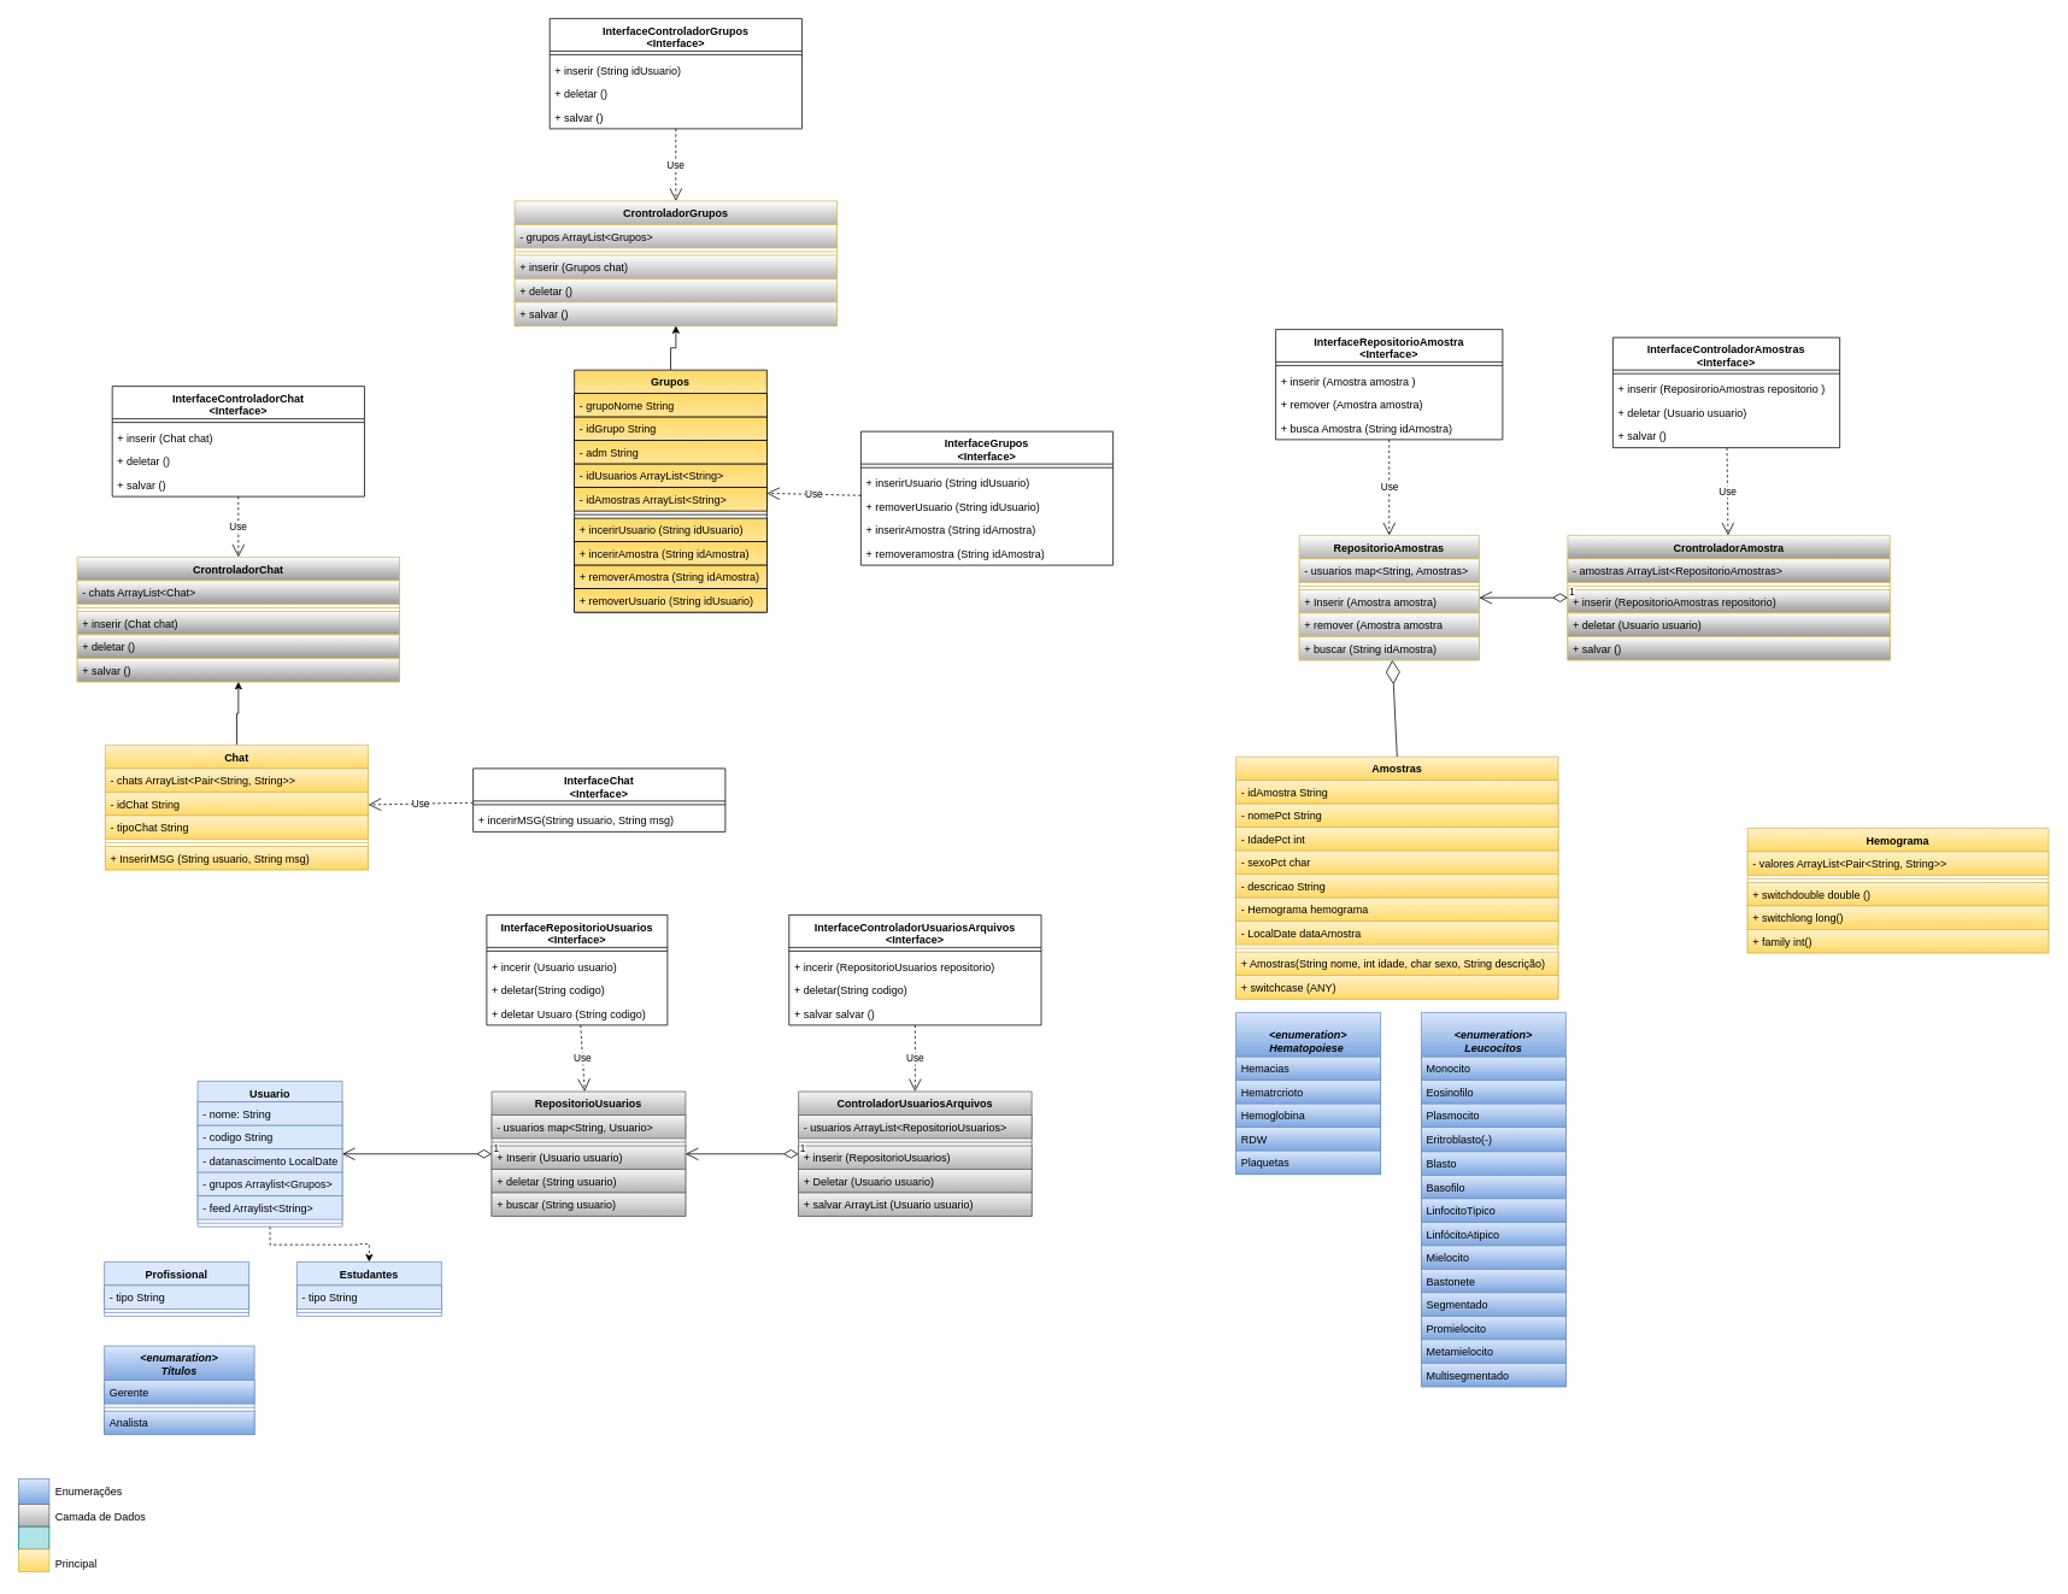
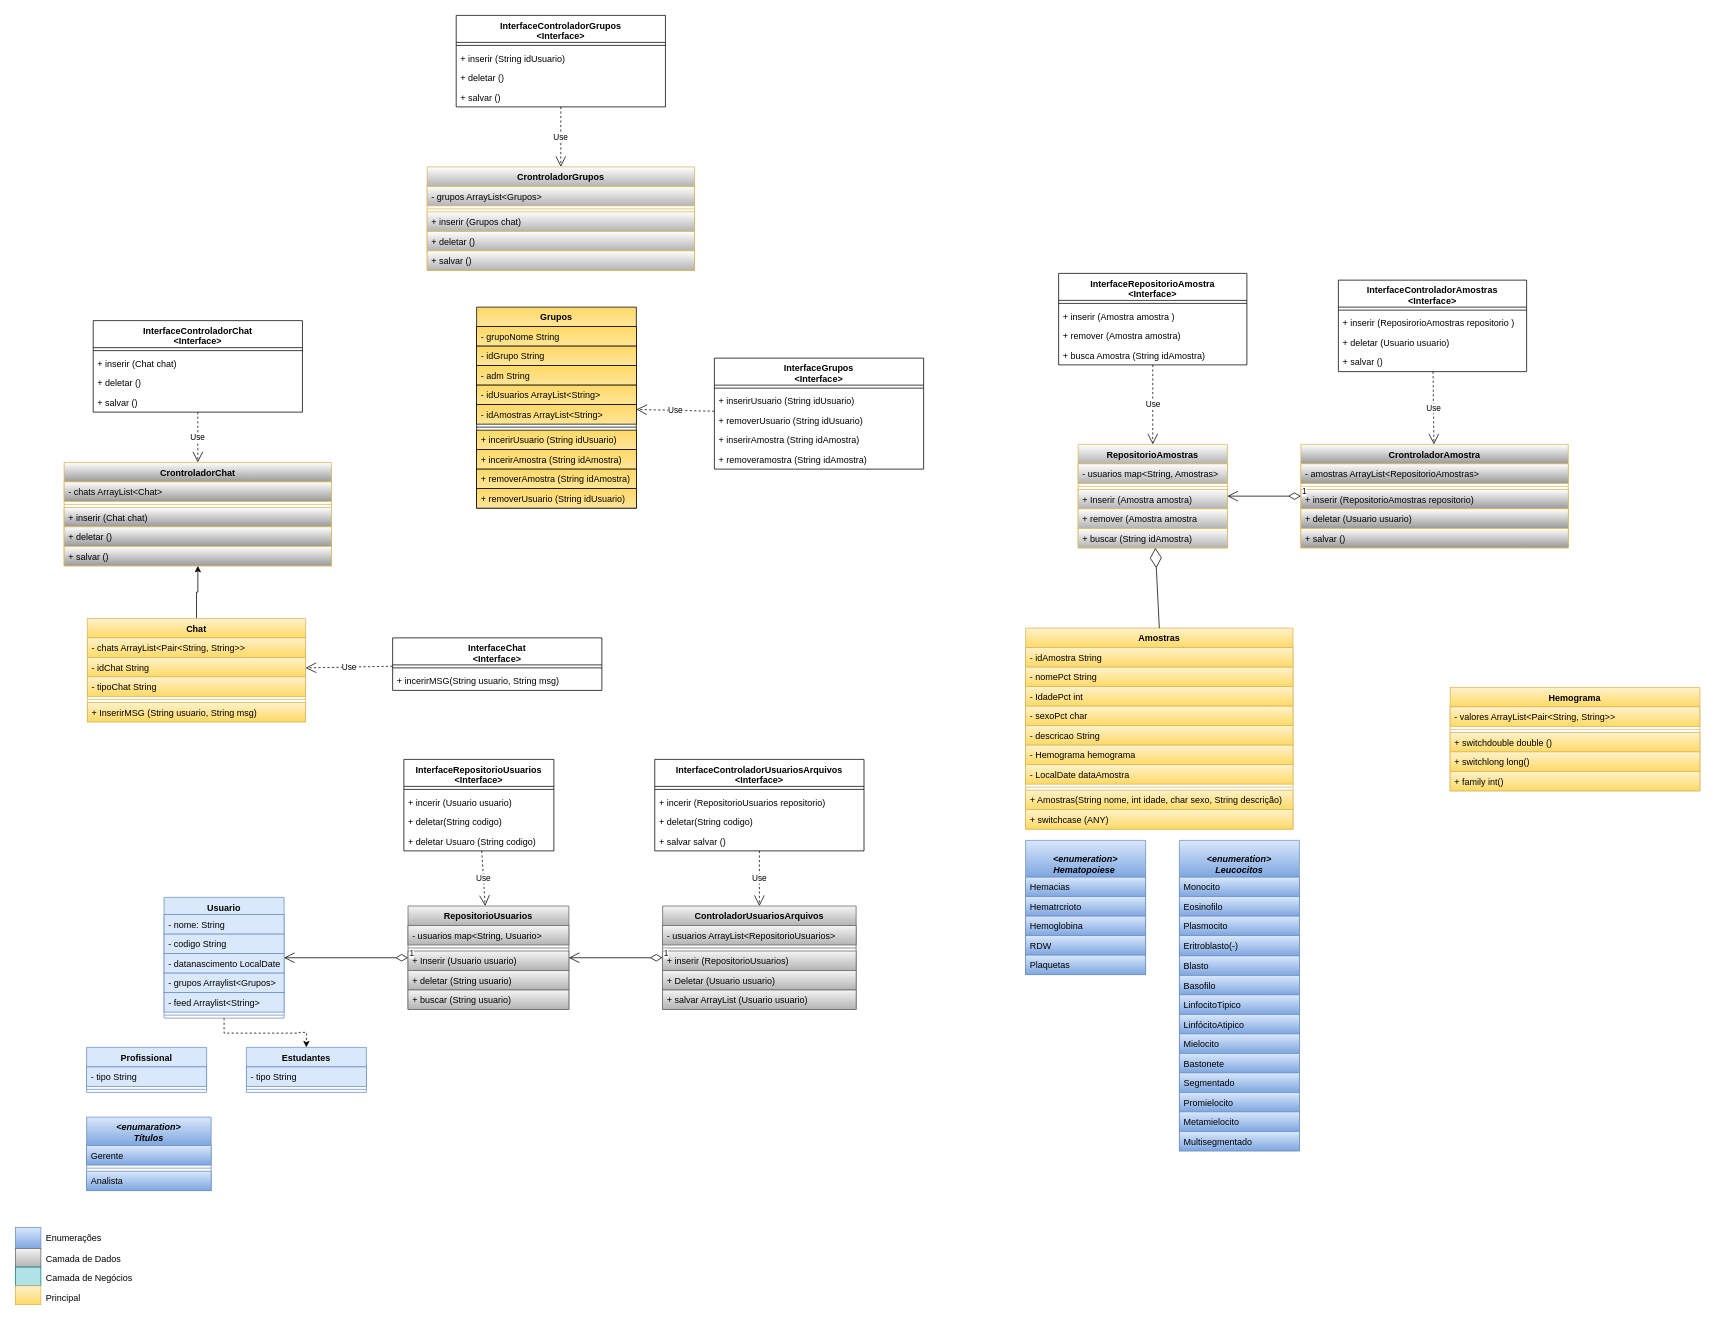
- <mxCell id="123" style="edgeStyle=orthogonalEdgeStyle;rounded=0;orthogonalLoop=1;jettySize=auto;html=1;" edge="1" parent="1" source="124" target="135"><mxGeometry relative="1" as="geometry" /></mxCell>
+ <mxCell id="77" value="Camada de Negócios" style="text;strokeColor=none;fillColor=none;align=left;verticalAlign=top;spacingLeft=4;spacingRight=4;overflow=hidden;rotatable=0;points=[[0,0.5],[1,0.5]];portConstraint=eastwest;" vertex="1" parent="1"><mxGeometry x="55" y="1690" width="134" height="26" as="geometry" /></mxCell>
